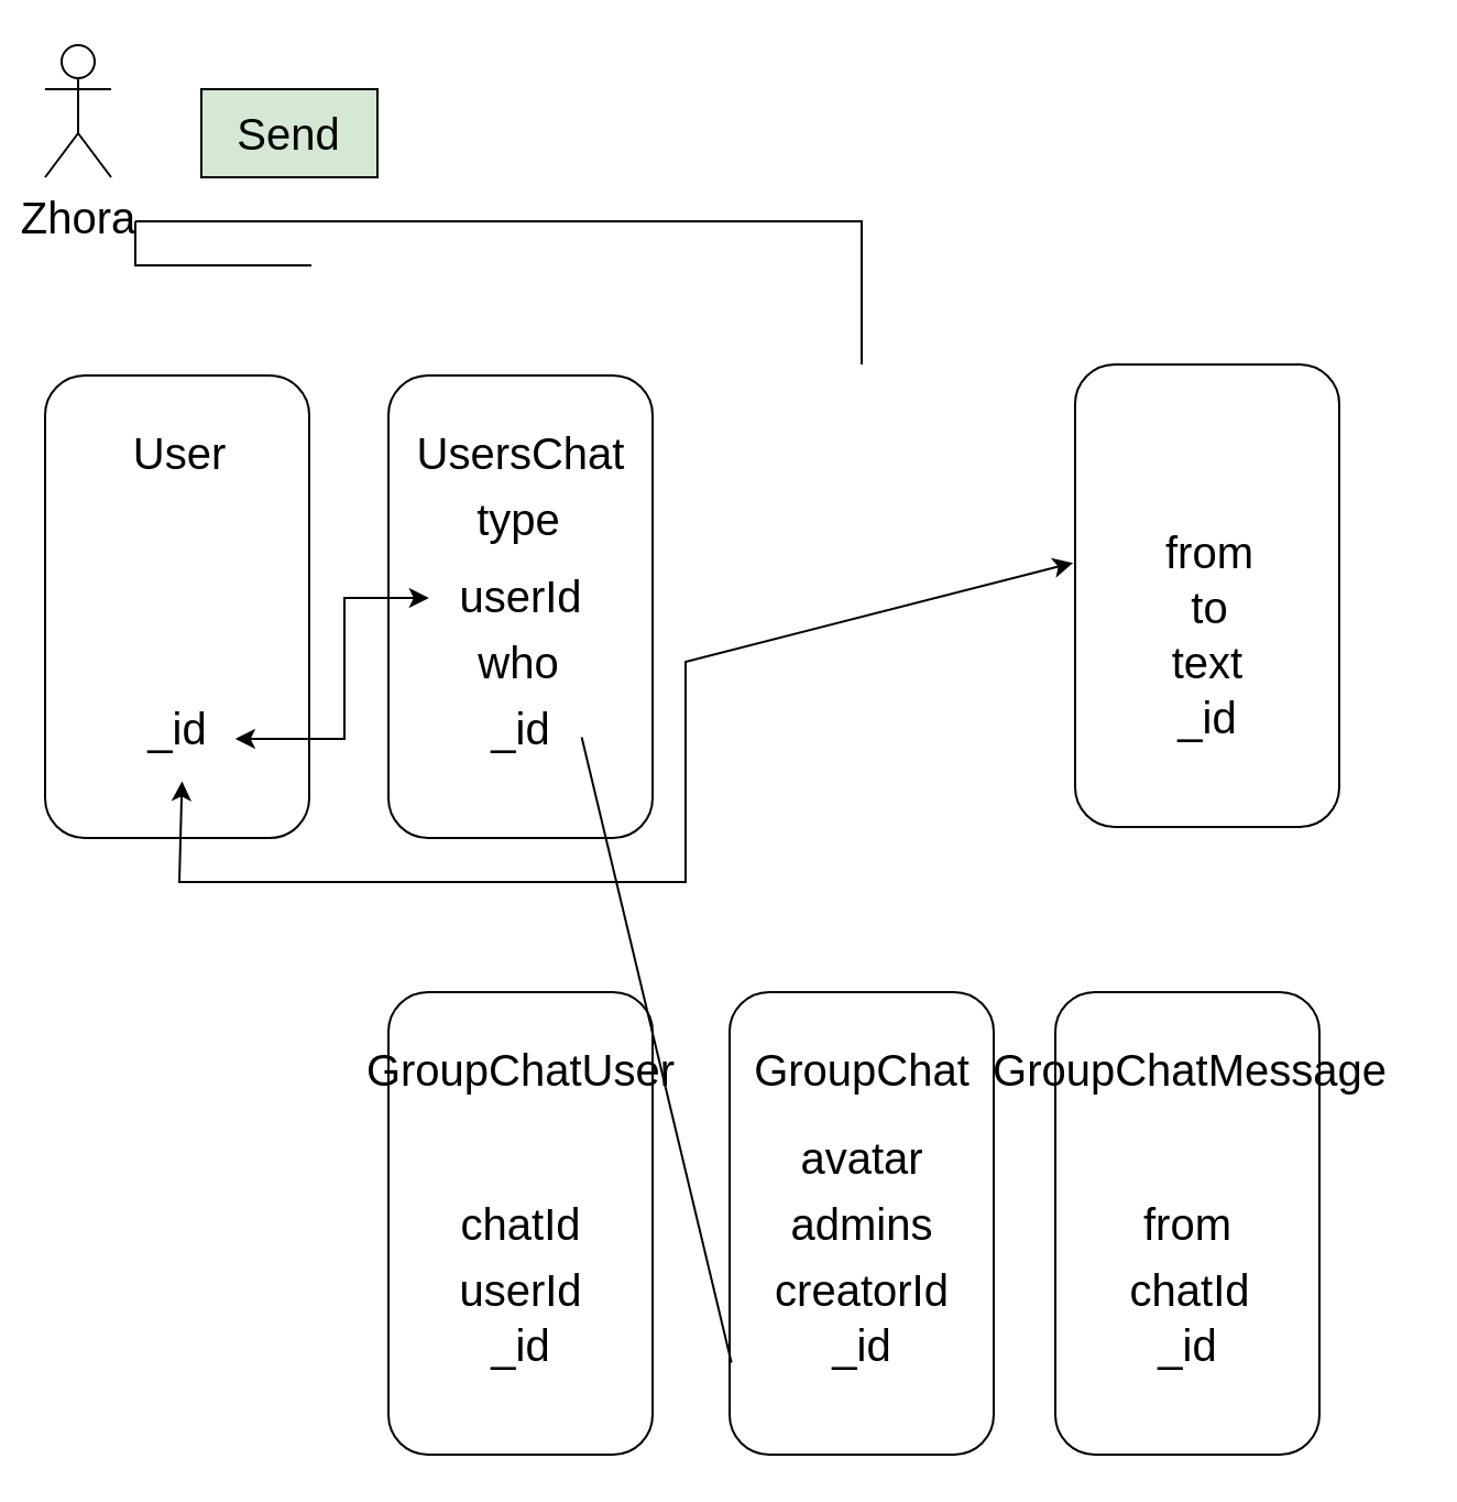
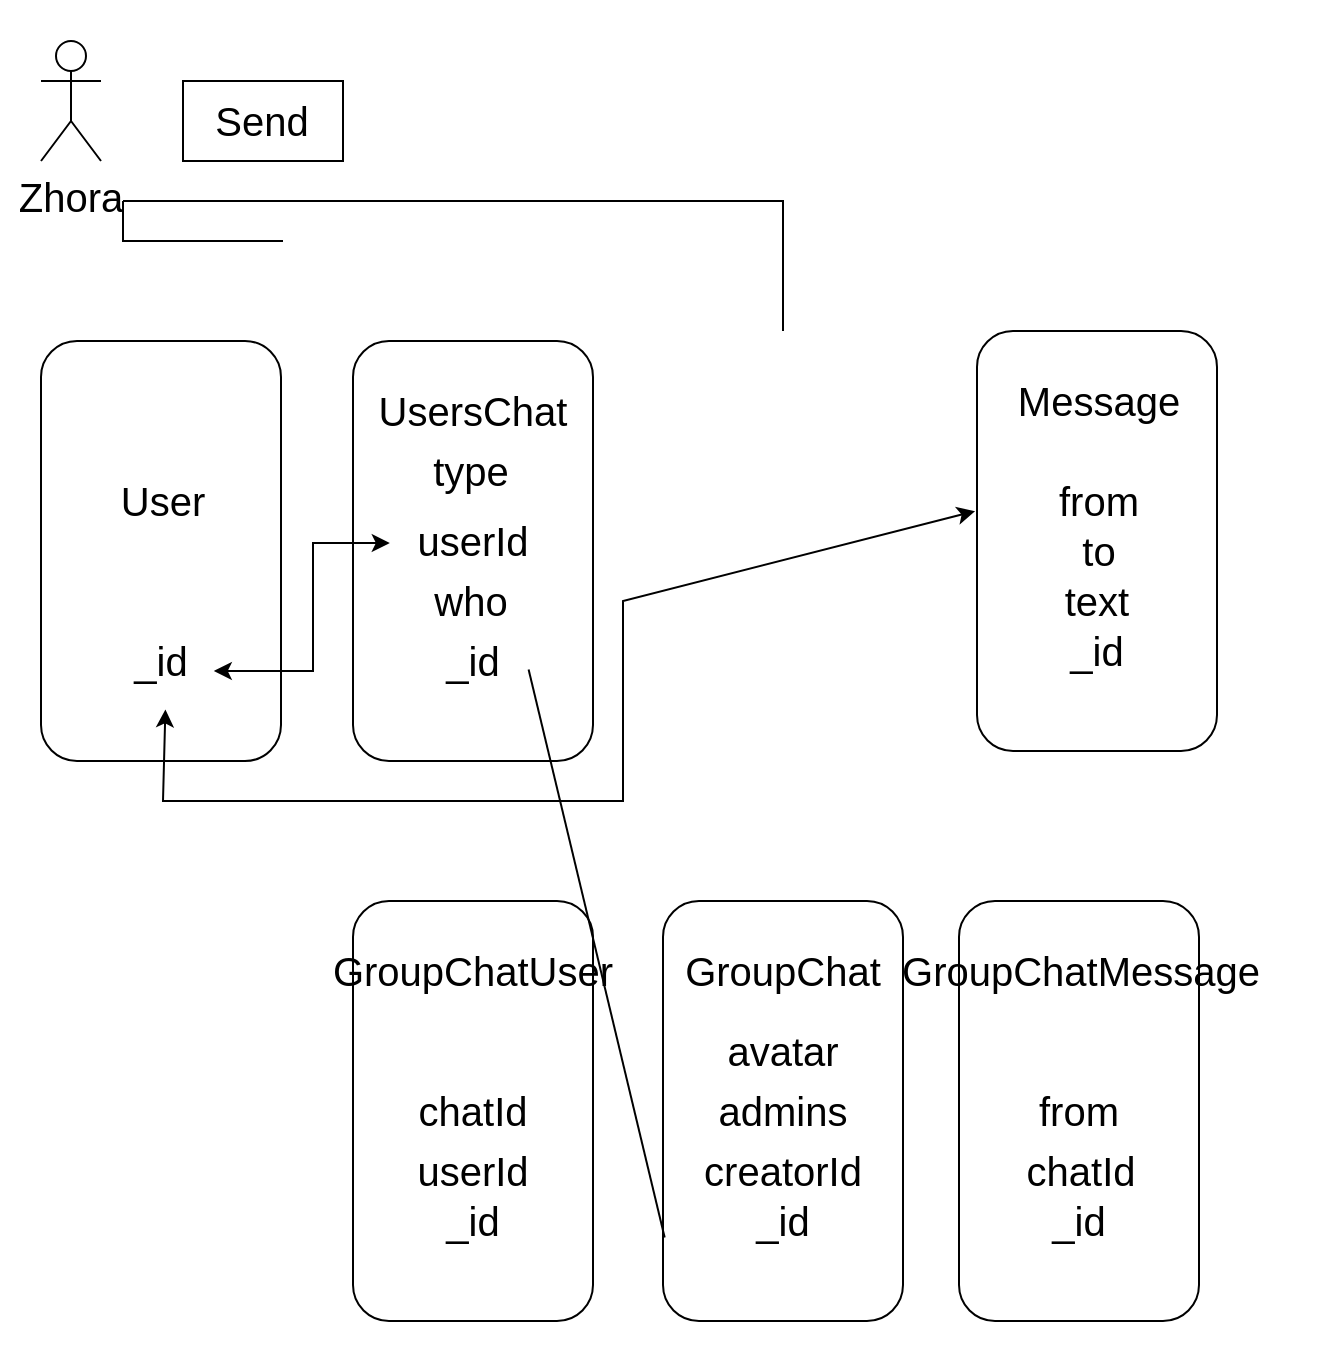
- <mxCell id="17" value="Send" style="rounded=0;whiteSpace=wrap;html=1;fontSize=20;fillColor=#d5e8d4;" vertex="1" parent="1"><mxGeometry x="91" y="40" width="80" height="40" as="geometry" /></mxCell>
+ <mxCell id="17" value="Send" style="rounded=0;whiteSpace=wrap;html=1;fontSize=20;" vertex="1" parent="1"><mxGeometry x="91" y="40" width="80" height="40" as="geometry" /></mxCell>
+ <mxCell id="12" value="Message" style="text;html=1;align=center;verticalAlign=middle;resizable=0;points=[];autosize=1;strokeColor=none;fillColor=none;fontSize=20;" vertex="1" parent="1"><mxGeometry x="499" y="180" width="100" height="40" as="geometry" /></mxCell>
- <mxCell id="3" value="User" style="text;html=1;align=center;verticalAlign=middle;resizable=0;points=[];autosize=1;strokeColor=none;fillColor=none;fontSize=20;" vertex="1" parent="1"><mxGeometry x="46" y="185" width="70" height="40" as="geometry" /></mxCell>
+ <mxCell id="3" value="User" style="text;html=1;align=center;verticalAlign=middle;resizable=0;points=[];autosize=1;strokeColor=none;fillColor=none;fontSize=20;" vertex="1" parent="1"><mxGeometry x="46" y="230" width="70" height="40" as="geometry" /></mxCell>
